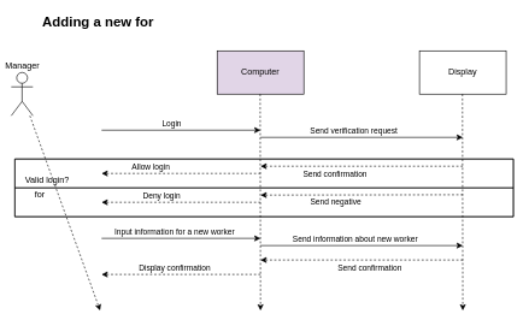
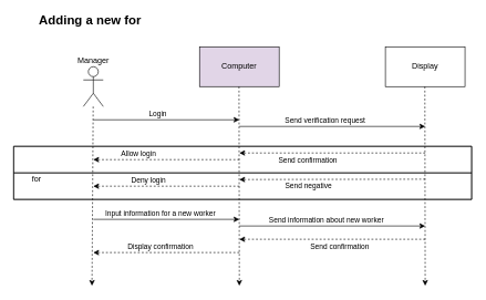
- <mxCell id="2" value="Manager" style="shape=umlActor;verticalLabelPosition=top;verticalAlign=bottom;html=1;outlineConnect=0;labelPosition=center;align=center;" vertex="1" parent="1"><mxGeometry x="15" y="100" width="30" height="60" as="geometry" /></mxCell>
+ <mxCell id="2" value="Manager" style="shape=umlActor;verticalLabelPosition=top;verticalAlign=bottom;html=1;outlineConnect=0;labelPosition=center;align=center;" vertex="1" parent="1"><mxGeometry x="125" y="100" width="30" height="60" as="geometry" /></mxCell>
- <mxCell id="12" value="Valid login?" style="text;html=1;strokeColor=none;fillColor=none;align=center;verticalAlign=middle;whiteSpace=wrap;rounded=0;" vertex="1" parent="11"><mxGeometry x="10" y="20" width="70" height="20" as="geometry" /></mxCell>
